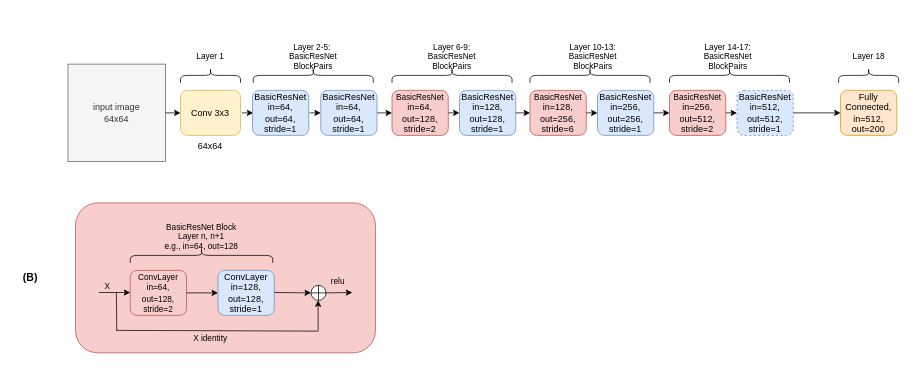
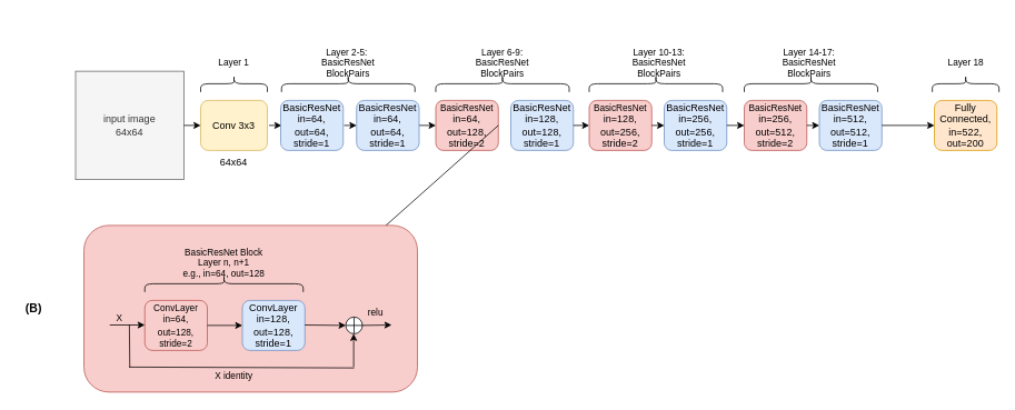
- <mxCell id="25" value="" style="endArrow=classic;html=1;rounded=0;fontSize=14;exitX=1;exitY=0.5;exitDx=0;exitDy=0;entryX=0;entryY=0.5;entryDx=0;entryDy=0;" parent="1" source="7" target="6" edge="1"><mxGeometry width="50" height="50" relative="1" as="geometry"><mxPoint x="1022" y="360" as="sourcePoint" /><mxPoint x="1072" y="310" as="targetPoint" /></mxGeometry></mxCell>
+ <mxCell id="25" value="" style="endArrow=classic;html=1;rounded=0;fontSize=14;exitX=1;exitY=0.5;exitDx=0;exitDy=0;" parent="1" source="7" target="36" edge="1"><mxGeometry width="50" height="50" relative="1" as="geometry"><mxPoint x="1022" y="360" as="sourcePoint" /><mxPoint x="1072" y="310" as="targetPoint" /></mxGeometry></mxCell>
- <mxCell id="10" value="&lt;span style=&quot;font-size: 11px&quot;&gt;BasicResNet&lt;br&gt;&lt;/span&gt;in=128,&lt;br&gt;out=256,&lt;br&gt;stride=6" style="rounded=1;whiteSpace=wrap;html=1;fillColor=#f8cecc;strokeColor=#b85450;" parent="1" vertex="1"><mxGeometry x="706" y="120" width="75" height="60" as="geometry" /></mxCell>
+ <mxCell id="10" value="&lt;span style=&quot;font-size: 11px&quot;&gt;BasicResNet&lt;br&gt;&lt;/span&gt;in=128,&lt;br&gt;out=256,&lt;br&gt;stride=2" style="rounded=1;whiteSpace=wrap;html=1;fillColor=#f8cecc;strokeColor=#b85450;" parent="1" vertex="1"><mxGeometry x="706" y="120" width="75" height="60" as="geometry" /></mxCell>
- <mxCell id="12" value="BasicResNet&lt;br&gt;in=512,&lt;br&gt;out=512,&lt;br&gt;stride=1" style="rounded=1;whiteSpace=wrap;html=1;fillColor=#dae8fc;strokeColor=#6c8ebf;dashed=1;" parent="1" vertex="1"><mxGeometry x="982" y="120" width="75" height="60" as="geometry" /></mxCell>
+ <mxCell id="12" value="BasicResNet&lt;br&gt;in=512,&lt;br&gt;out=512,&lt;br&gt;stride=1" style="rounded=1;whiteSpace=wrap;html=1;fillColor=#dae8fc;strokeColor=#6c8ebf;" parent="1" vertex="1"><mxGeometry x="982" y="120" width="75" height="60" as="geometry" /></mxCell>
- <mxCell id="15" value="Fully Connected,&lt;br&gt;in=512,&lt;br&gt;out=200" style="rounded=1;whiteSpace=wrap;html=1;fillColor=#ffe6cc;strokeColor=#d79b00;" parent="1" vertex="1"><mxGeometry x="1120" y="120" width="75" height="60" as="geometry" /></mxCell>
+ <mxCell id="15" value="Fully Connected,&lt;br&gt;in=522,&lt;br&gt;out=200" style="rounded=1;whiteSpace=wrap;html=1;fillColor=#ffe6cc;strokeColor=#d79b00;" parent="1" vertex="1"><mxGeometry x="1120" y="120" width="75" height="60" as="geometry" /></mxCell>
